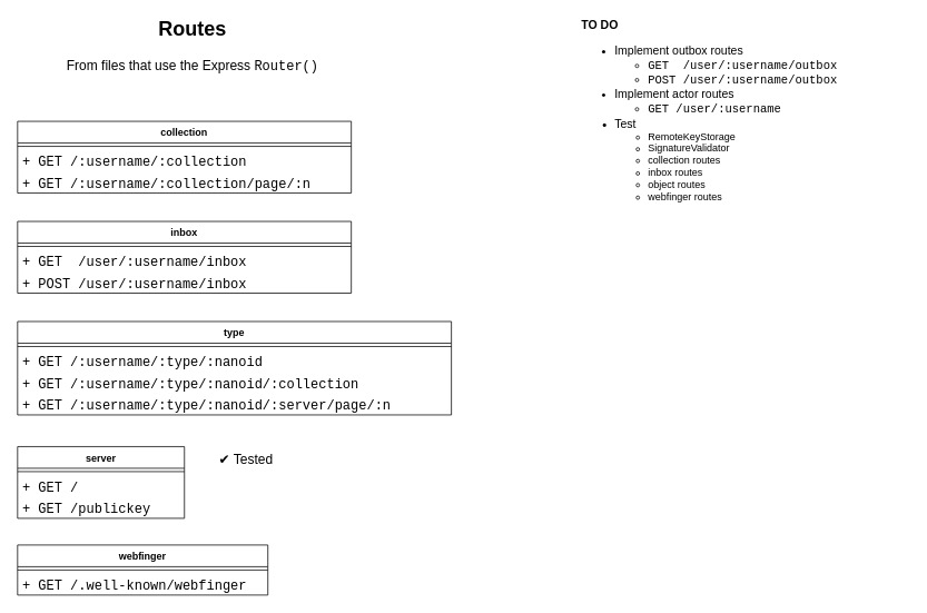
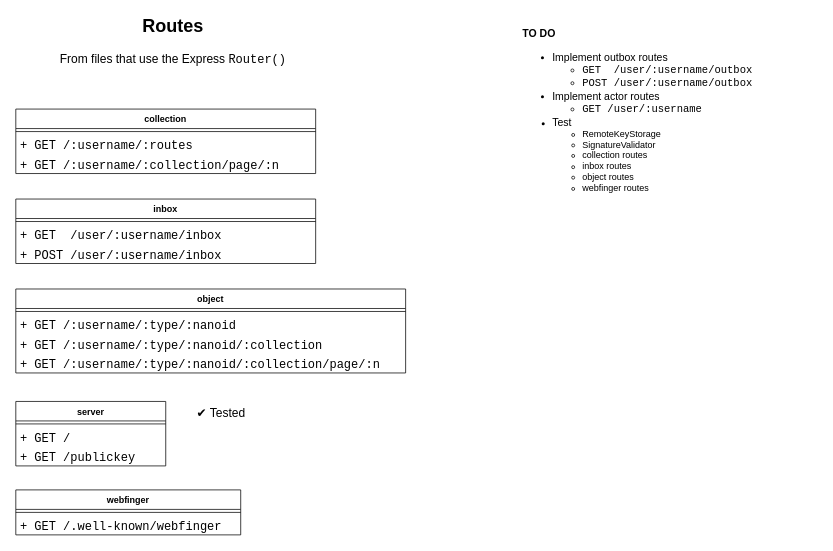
- <mxCell id="23" value="&lt;h3 style=&quot;margin-top: 0px;&quot;&gt;TO DO&lt;/h3&gt;&lt;p&gt;&lt;/p&gt;&lt;ul style=&quot;&quot;&gt;&lt;li style=&quot;font-size: 14px;&quot;&gt;Implement outbox routes&lt;/li&gt;&lt;ul style=&quot;font-size: 14px;&quot;&gt;&lt;li&gt;&lt;span style=&quot;font-family: &amp;quot;Courier New&amp;quot;;&quot;&gt;GET&amp;nbsp; /user/:username/outbox&lt;/span&gt;&lt;br&gt;&lt;/li&gt;&lt;li&gt;&lt;span style=&quot;font-family: &amp;quot;Courier New&amp;quot;;&quot;&gt;POST /user/:username/outbox&lt;/span&gt;&lt;/li&gt;&lt;/ul&gt;&lt;li style=&quot;font-size: 14px;&quot;&gt;Implement actor&amp;nbsp;routes&lt;/li&gt;&lt;ul style=&quot;font-size: 14px;&quot;&gt;&lt;li&gt;&lt;span style=&quot;font-family: &amp;quot;Courier New&amp;quot;;&quot;&gt;GET /user/:username&lt;/span&gt;&lt;/li&gt;&lt;/ul&gt;&lt;li style=&quot;&quot;&gt;&lt;span style=&quot;font-size: 14px;&quot;&gt;Test&amp;nbsp;&lt;/span&gt;&lt;/li&gt;&lt;ul&gt;&lt;li style=&quot;&quot;&gt;RemoteKeyStorage&lt;/li&gt;&lt;li style=&quot;&quot;&gt;SignatureValidator&lt;/li&gt;&lt;li style=&quot;&quot;&gt;collection routes&lt;/li&gt;&lt;li style=&quot;&quot;&gt;inbox routes&lt;/li&gt;&lt;li style=&quot;&quot;&gt;object routes&lt;/li&gt;&lt;li style=&quot;&quot;&gt;webfinger routes&lt;/li&gt;&lt;/ul&gt;&lt;/ul&gt;&lt;p&gt;&lt;/p&gt;" style="text;html=1;whiteSpace=wrap;overflow=hidden;rounded=0;" vertex="1" parent="1"><mxGeometry x="694" y="5" width="394" height="270" as="geometry" /></mxCell>
+ <mxCell id="23" value="&lt;h3 style=&quot;margin-top: 0px;&quot;&gt;TO DO&lt;/h3&gt;&lt;p&gt;&lt;/p&gt;&lt;ul style=&quot;&quot;&gt;&lt;li style=&quot;font-size: 14px;&quot;&gt;Implement outbox routes&lt;/li&gt;&lt;ul style=&quot;font-size: 14px;&quot;&gt;&lt;li&gt;&lt;span style=&quot;font-family: &amp;quot;Courier New&amp;quot;;&quot;&gt;GET&amp;nbsp; /user/:username/outbox&lt;/span&gt;&lt;br&gt;&lt;/li&gt;&lt;li&gt;&lt;span style=&quot;font-family: &amp;quot;Courier New&amp;quot;;&quot;&gt;POST /user/:username/outbox&lt;/span&gt;&lt;/li&gt;&lt;/ul&gt;&lt;li style=&quot;font-size: 14px;&quot;&gt;Implement actor&amp;nbsp;routes&lt;/li&gt;&lt;ul style=&quot;font-size: 14px;&quot;&gt;&lt;li&gt;&lt;span style=&quot;font-family: &amp;quot;Courier New&amp;quot;;&quot;&gt;GET /user/:username&lt;/span&gt;&lt;/li&gt;&lt;/ul&gt;&lt;li style=&quot;&quot;&gt;&lt;span style=&quot;font-size: 14px;&quot;&gt;Test&amp;nbsp;&lt;/span&gt;&lt;/li&gt;&lt;ul&gt;&lt;li style=&quot;&quot;&gt;RemoteKeyStorage&lt;/li&gt;&lt;li style=&quot;&quot;&gt;SignatureValidator&lt;/li&gt;&lt;li style=&quot;&quot;&gt;collection routes&lt;/li&gt;&lt;li style=&quot;&quot;&gt;inbox routes&lt;/li&gt;&lt;li style=&quot;&quot;&gt;object routes&lt;/li&gt;&lt;li style=&quot;&quot;&gt;webfinger routes&lt;/li&gt;&lt;/ul&gt;&lt;/ul&gt;&lt;p&gt;&lt;/p&gt;" style="text;html=1;whiteSpace=wrap;overflow=hidden;rounded=0;" vertex="1" parent="1"><mxGeometry x="694" y="20" width="394" height="270" as="geometry" /></mxCell>
- <mxCell id="4" value="+ GET /:username/:collection" style="text;strokeColor=none;fillColor=none;align=left;verticalAlign=top;spacingLeft=4;spacingRight=4;overflow=hidden;rotatable=0;points=[[0,0.5],[1,0.5]];portConstraint=eastwest;whiteSpace=wrap;fontColor=default;labelBackgroundColor=none;fontFamily=Courier New;fontSize=16;" vertex="1" parent="2"><mxGeometry y="34" width="400" height="26" as="geometry" /></mxCell>
+ <mxCell id="4" value="+ GET /:username/:routes" style="text;strokeColor=none;fillColor=none;align=left;verticalAlign=top;spacingLeft=4;spacingRight=4;overflow=hidden;rotatable=0;points=[[0,0.5],[1,0.5]];portConstraint=eastwest;whiteSpace=wrap;fontColor=default;labelBackgroundColor=none;fontFamily=Courier New;fontSize=16;" vertex="1" parent="2"><mxGeometry y="34" width="400" height="26" as="geometry" /></mxCell>
- <mxCell id="10" value="type" style="swimlane;fontStyle=1;align=center;verticalAlign=top;childLayout=stackLayout;horizontal=1;startSize=26;horizontalStack=0;resizeParent=1;resizeParentMax=0;resizeLast=0;collapsible=1;marginBottom=0;whiteSpace=wrap;html=1;labelBackgroundColor=none;" vertex="1" parent="1"><mxGeometry x="20" y="375" width="520" height="112" as="geometry" /></mxCell>
+ <mxCell id="10" value="object" style="swimlane;fontStyle=1;align=center;verticalAlign=top;childLayout=stackLayout;horizontal=1;startSize=26;horizontalStack=0;resizeParent=1;resizeParentMax=0;resizeLast=0;collapsible=1;marginBottom=0;whiteSpace=wrap;html=1;labelBackgroundColor=none;" vertex="1" parent="1"><mxGeometry x="20" y="375" width="520" height="112" as="geometry" /></mxCell>
- <mxCell id="14" value="+ GET /:username/:type/:nanoid/:server/page/:n" style="text;strokeColor=none;fillColor=none;align=left;verticalAlign=top;spacingLeft=4;spacingRight=4;overflow=hidden;rotatable=0;points=[[0,0.5],[1,0.5]];portConstraint=eastwest;whiteSpace=wrap;fontColor=default;labelBackgroundColor=none;fontFamily=Courier New;fontSize=16;fontStyle=0" vertex="1" parent="10"><mxGeometry y="86" width="520" height="26" as="geometry" /></mxCell>
+ <mxCell id="14" value="+ GET /:username/:type/:nanoid/:collection/page/:n" style="text;strokeColor=none;fillColor=none;align=left;verticalAlign=top;spacingLeft=4;spacingRight=4;overflow=hidden;rotatable=0;points=[[0,0.5],[1,0.5]];portConstraint=eastwest;whiteSpace=wrap;fontColor=default;labelBackgroundColor=none;fontFamily=Courier New;fontSize=16;fontStyle=0" vertex="1" parent="10"><mxGeometry y="86" width="520" height="26" as="geometry" /></mxCell>
